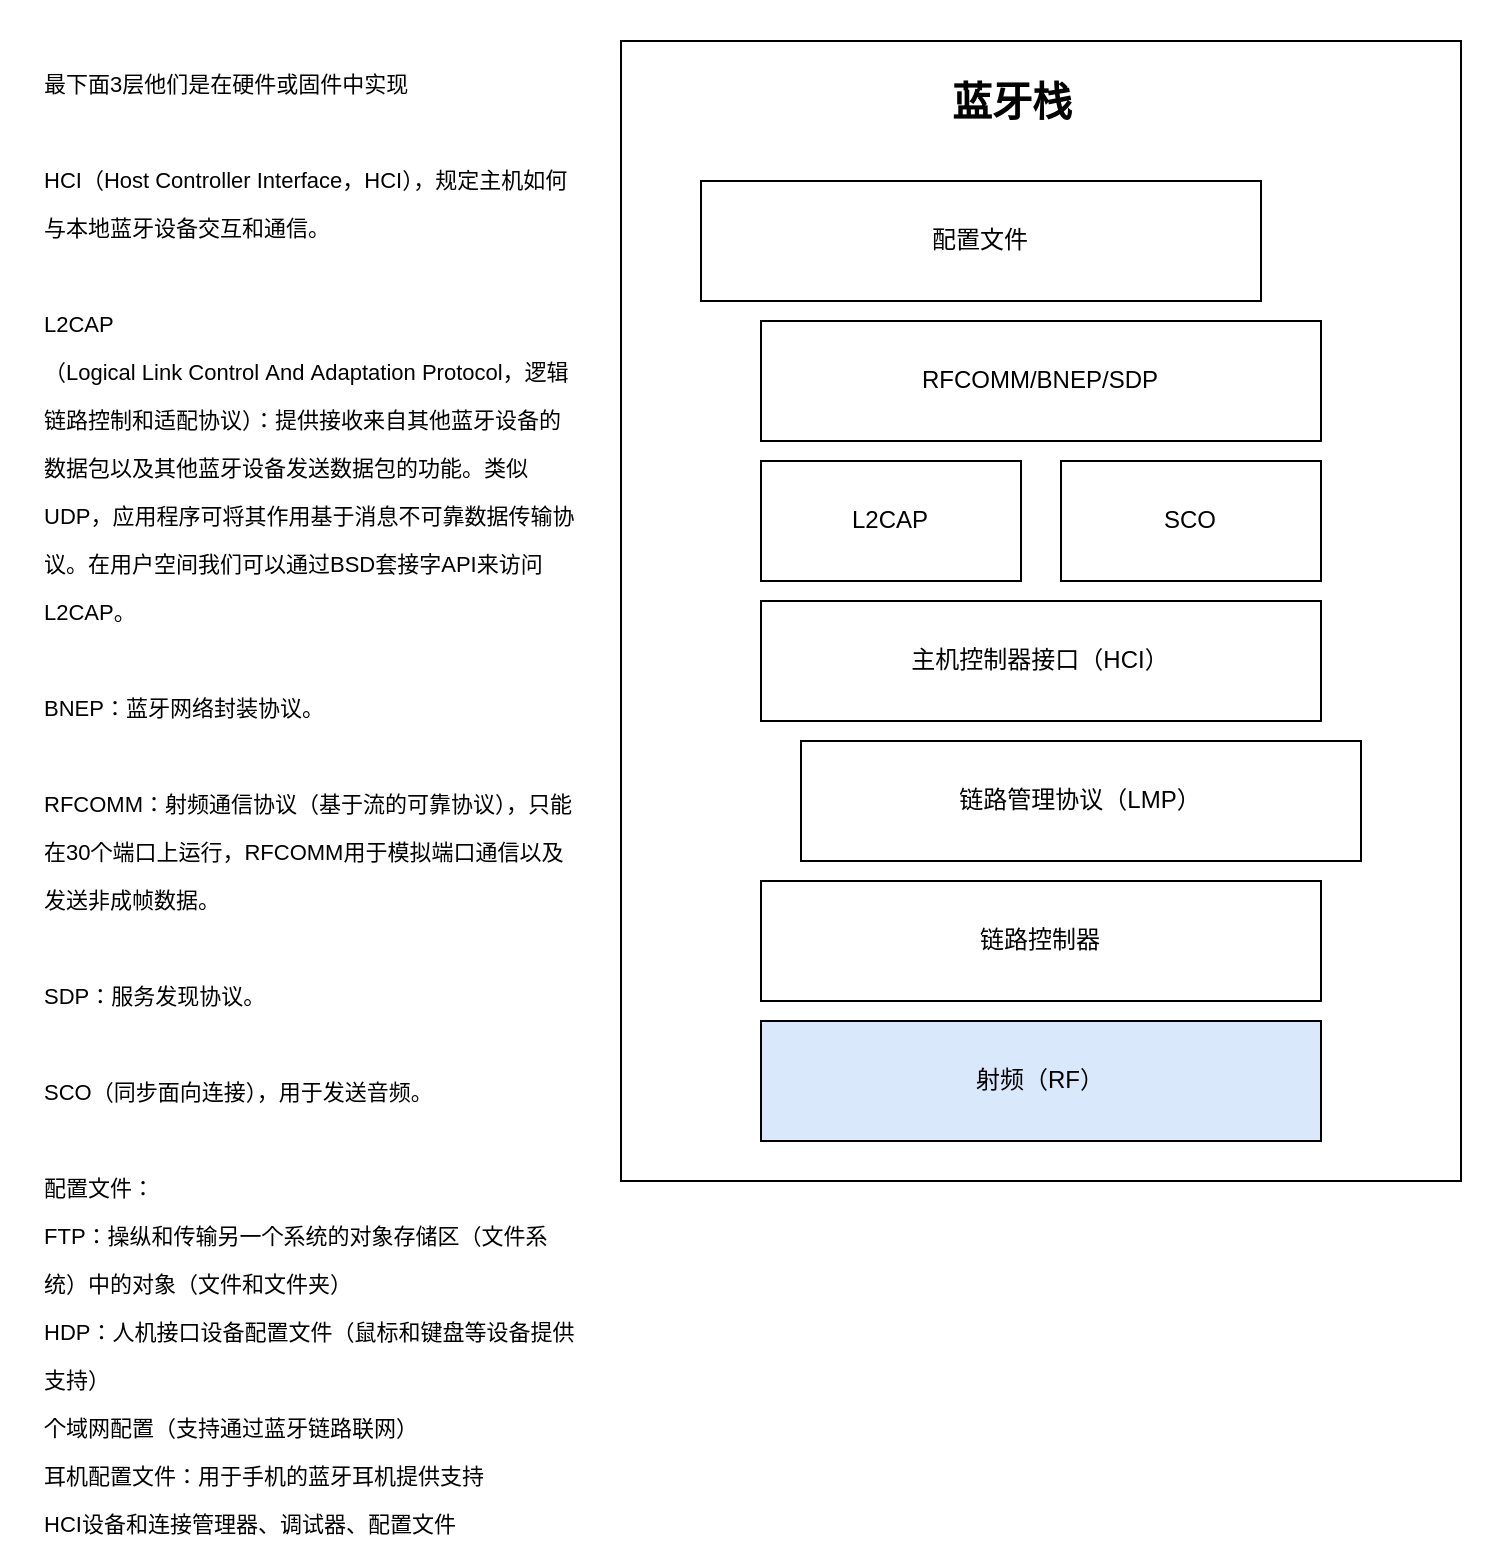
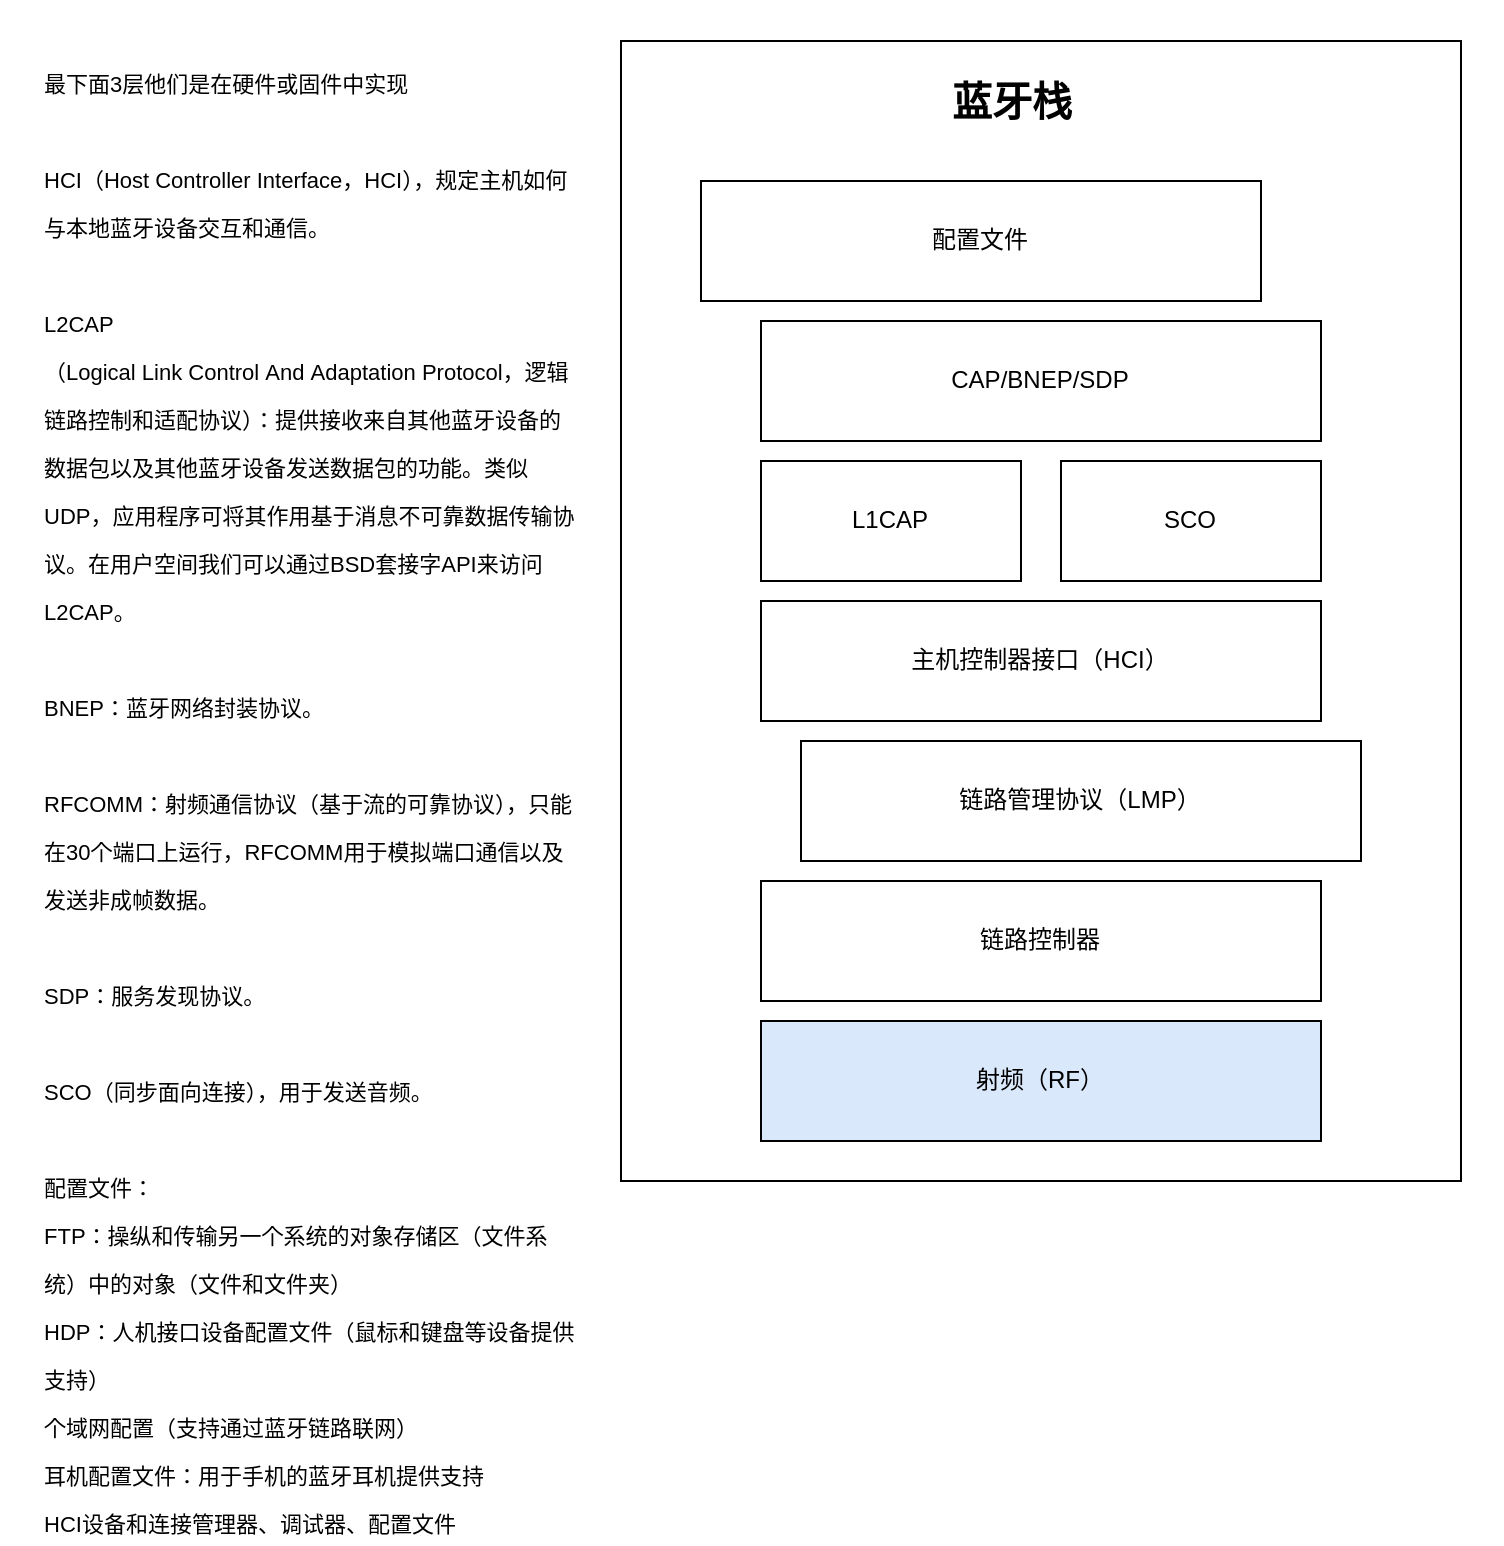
- <mxCell id="7" value="RFCOMM/BNEP/SDP" style="rounded=0;whiteSpace=wrap;html=1;" vertex="1" parent="1"><mxGeometry x="380" y="160" width="280" height="60" as="geometry" /></mxCell>
+ <mxCell id="7" value="CAP/BNEP/SDP" style="rounded=0;whiteSpace=wrap;html=1;" vertex="1" parent="1"><mxGeometry x="380" y="160" width="280" height="60" as="geometry" /></mxCell>
- <mxCell id="5" value="L2CAP" style="rounded=0;whiteSpace=wrap;html=1;" vertex="1" parent="1"><mxGeometry x="380" y="230" width="130" height="60" as="geometry" /></mxCell>
+ <mxCell id="5" value="L1CAP" style="rounded=0;whiteSpace=wrap;html=1;" vertex="1" parent="1"><mxGeometry x="380" y="230" width="130" height="60" as="geometry" /></mxCell>
